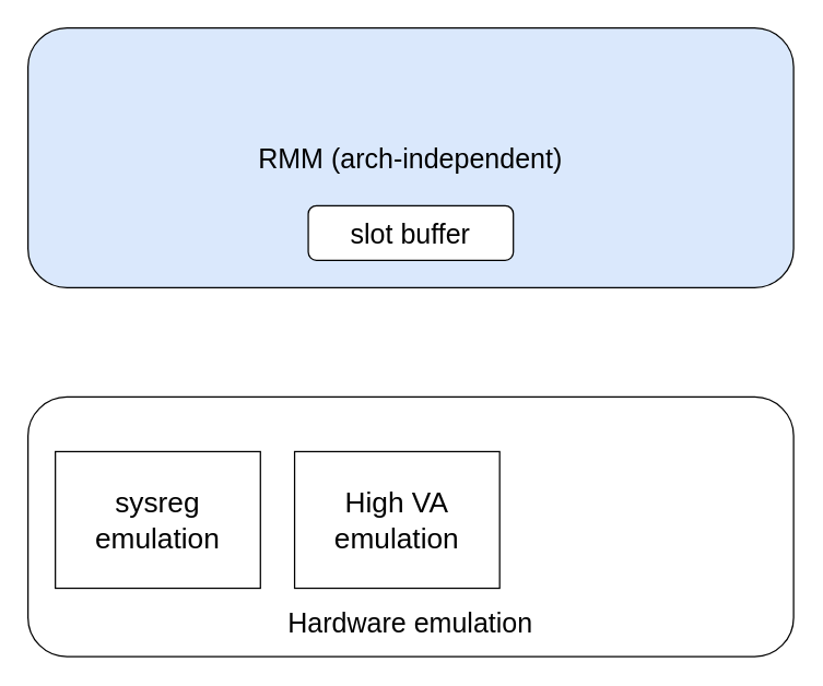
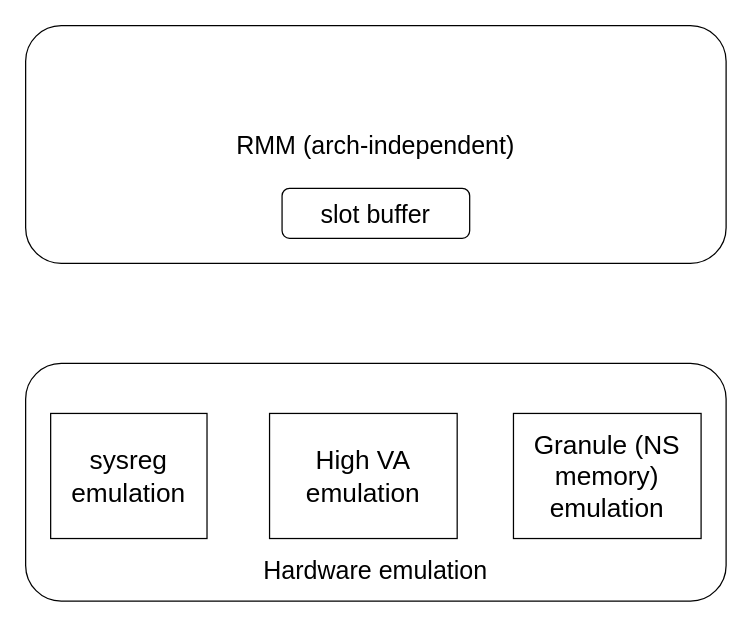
- <mxCell id="2" value="&lt;font style=&quot;font-size: 20px;&quot;&gt;RMM (arch-independent)&lt;/font&gt;" style="rounded=1;whiteSpace=wrap;html=1;fillColor=#dae8fc;" vertex="1" parent="1"><mxGeometry x="20" y="20" width="560" height="190" as="geometry" /></mxCell>
+ <mxCell id="2" value="&lt;font style=&quot;font-size: 20px;&quot;&gt;RMM (arch-independent)&lt;/font&gt;" style="rounded=1;whiteSpace=wrap;html=1;" vertex="1" parent="1"><mxGeometry x="20" y="20" width="560" height="190" as="geometry" /></mxCell>
- <mxCell id="6" value="&lt;font style=&quot;font-size: 21px;&quot;&gt;sysreg emulation&lt;/font&gt;" style="rounded=0;whiteSpace=wrap;html=1;fontSize=20;" vertex="1" parent="1"><mxGeometry x="40" y="330" width="150" height="100" as="geometry" /></mxCell>
+ <mxCell id="6" value="&lt;font style=&quot;font-size: 21px;&quot;&gt;sysreg emulation&lt;/font&gt;" style="rounded=0;whiteSpace=wrap;html=1;fontSize=20;" vertex="1" parent="1"><mxGeometry x="40" y="330" width="125" height="100" as="geometry" /></mxCell>
+ <mxCell id="8" value="&lt;font style=&quot;font-size: 21px;&quot;&gt;Granule (NS memory) emulation&lt;/font&gt;" style="rounded=0;whiteSpace=wrap;html=1;fontSize=20;" vertex="1" parent="1"><mxGeometry x="410" y="330" width="150" height="100" as="geometry" /></mxCell>
